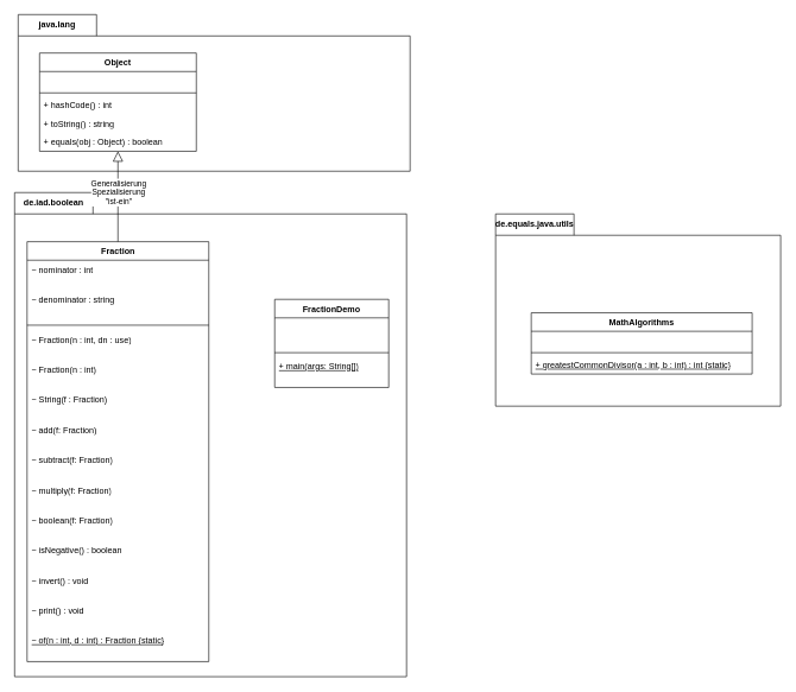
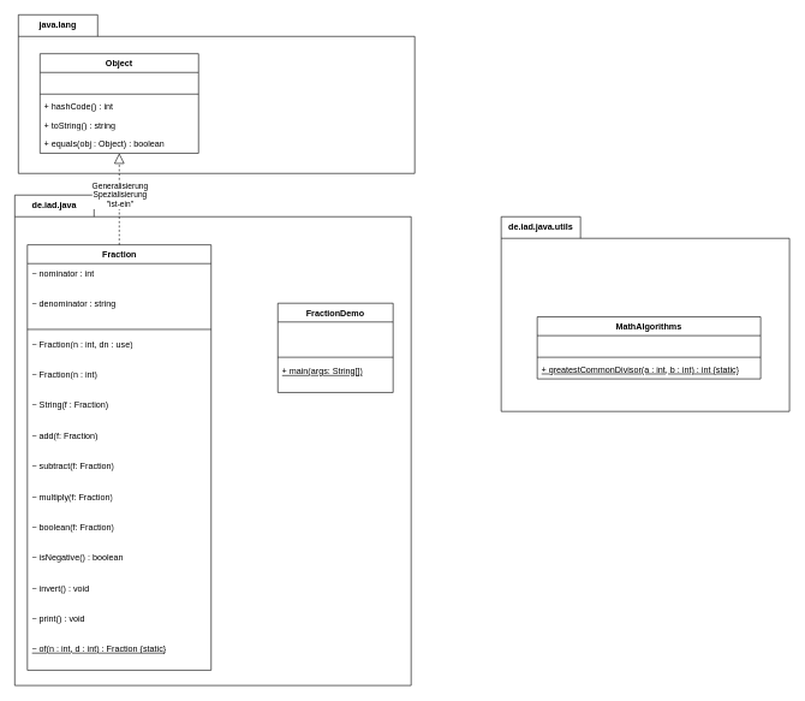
- <mxCell id="8" value="de.iad.boolean" style="shape=folder;fontStyle=1;tabWidth=110;tabHeight=30;tabPosition=left;html=1;boundedLbl=1;labelInHeader=1;container=1;collapsible=0;recursiveResize=0;whiteSpace=wrap;" parent="1" vertex="1"><mxGeometry x="20" y="270" width="550" height="680" as="geometry" /></mxCell>
+ <mxCell id="8" value="de.iad.java" style="shape=folder;fontStyle=1;tabWidth=110;tabHeight=30;tabPosition=left;html=1;boundedLbl=1;labelInHeader=1;container=1;collapsible=0;recursiveResize=0;whiteSpace=wrap;" parent="1" vertex="1"><mxGeometry x="20" y="270" width="550" height="680" as="geometry" /></mxCell>
- <mxCell id="35" value="" style="endArrow=block;html=1;rounded=0;endFill=0;endSize=12;" edge="1" parent="1" source="9" target="29"><mxGeometry width="50" height="50" relative="1" as="geometry"><mxPoint x="-55" y="440" as="sourcePoint" /><mxPoint x="-5" y="390" as="targetPoint" /></mxGeometry></mxCell>
+ <mxCell id="35" value="" style="endArrow=block;html=1;rounded=0;endFill=0;endSize=12;dashed=1;" edge="1" parent="1" source="9" target="29"><mxGeometry width="50" height="50" relative="1" as="geometry"><mxPoint x="-55" y="440" as="sourcePoint" /><mxPoint x="-5" y="390" as="targetPoint" /></mxGeometry></mxCell>
- <mxCell id="2" value="de.equals.java.utils" style="shape=folder;fontStyle=1;tabWidth=110;tabHeight=30;tabPosition=left;html=1;boundedLbl=1;labelInHeader=1;container=1;collapsible=0;whiteSpace=wrap;" parent="1" vertex="1"><mxGeometry x="695" y="300" width="400" height="270" as="geometry" /></mxCell>
+ <mxCell id="2" value="de.iad.java.utils" style="shape=folder;fontStyle=1;tabWidth=110;tabHeight=30;tabPosition=left;html=1;boundedLbl=1;labelInHeader=1;container=1;collapsible=0;whiteSpace=wrap;" parent="1" vertex="1"><mxGeometry x="695" y="300" width="400" height="270" as="geometry" /></mxCell>
